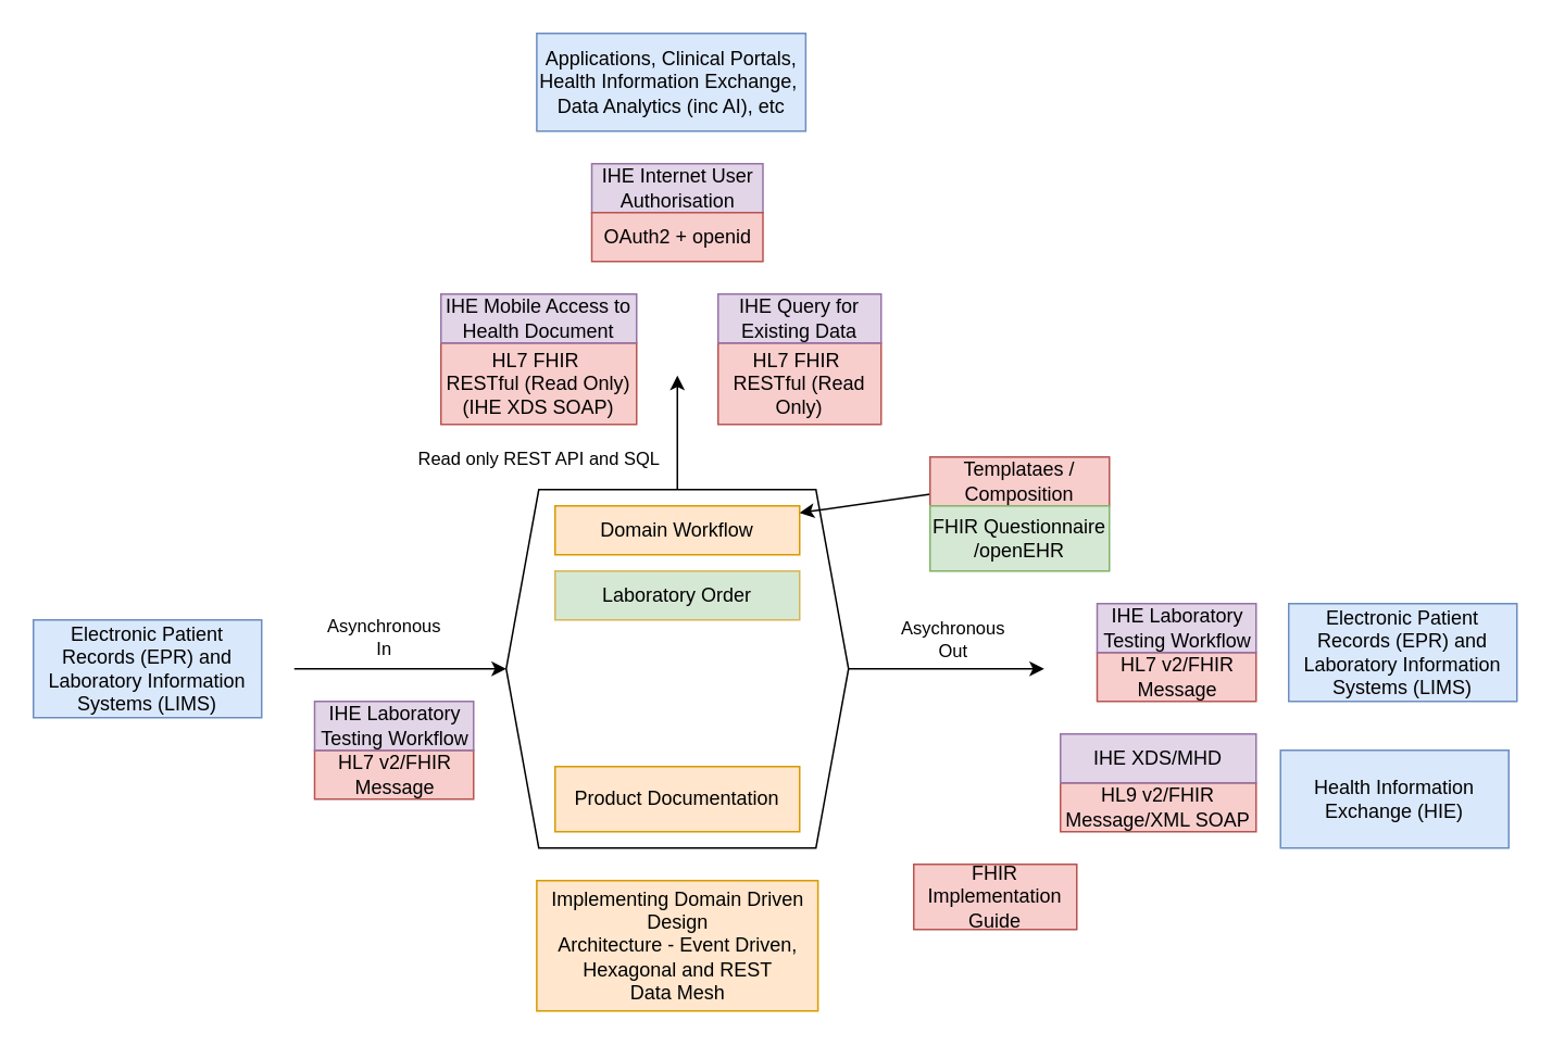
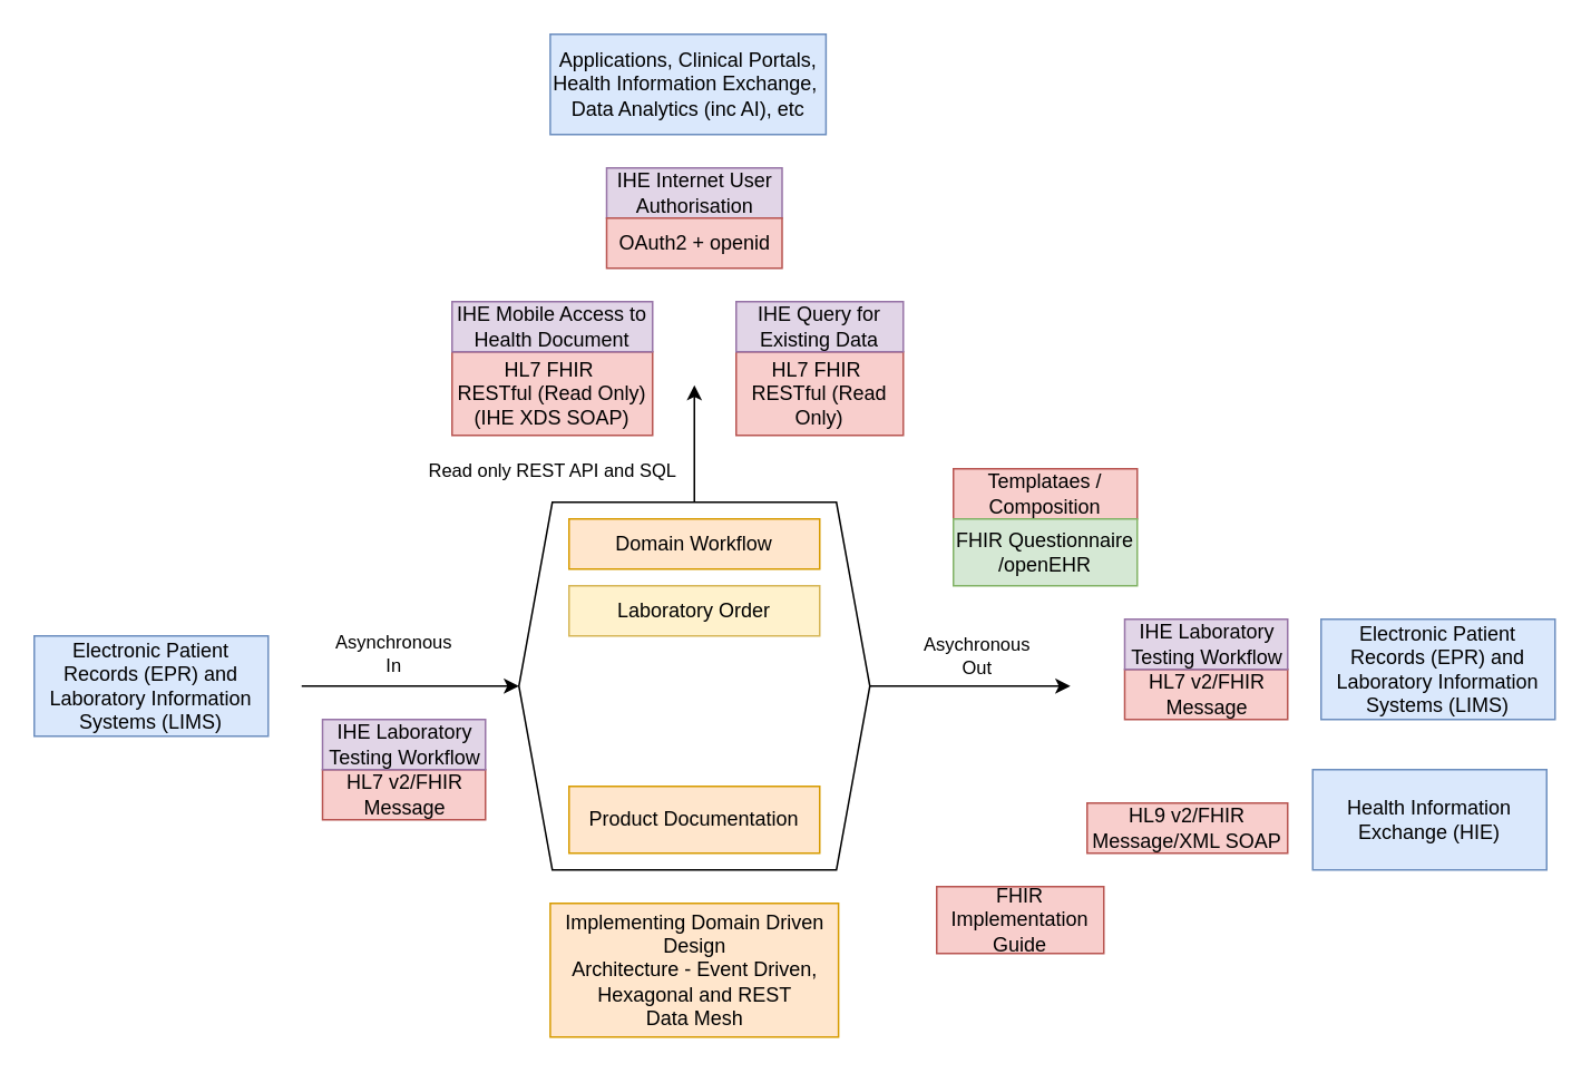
- <mxCell id="17" style="rounded=0;orthogonalLoop=1;jettySize=auto;html=1;" edge="1" parent="1" source="18" target="15"><mxGeometry relative="1" as="geometry" /></mxCell>
- <mxCell id="16" value="Laboratory Order" style="rounded=0;whiteSpace=wrap;html=1;fillColor=#d5e8d4;strokeColor=#d6b656;" vertex="1" parent="1"><mxGeometry x="340" y="350" width="150" height="30" as="geometry" /></mxCell>
+ <mxCell id="16" value="Laboratory Order" style="rounded=0;whiteSpace=wrap;html=1;fillColor=#fff2cc;strokeColor=#d6b656;" vertex="1" parent="1"><mxGeometry x="340" y="350" width="150" height="30" as="geometry" /></mxCell>
- <mxCell id="28" value="IHE XDS/MHD" style="text;html=1;align=center;verticalAlign=middle;whiteSpace=wrap;rounded=0;fillColor=#e1d5e7;strokeColor=#9673a6;" vertex="1" parent="1"><mxGeometry x="650" y="450" width="120" height="30" as="geometry" /></mxCell>
